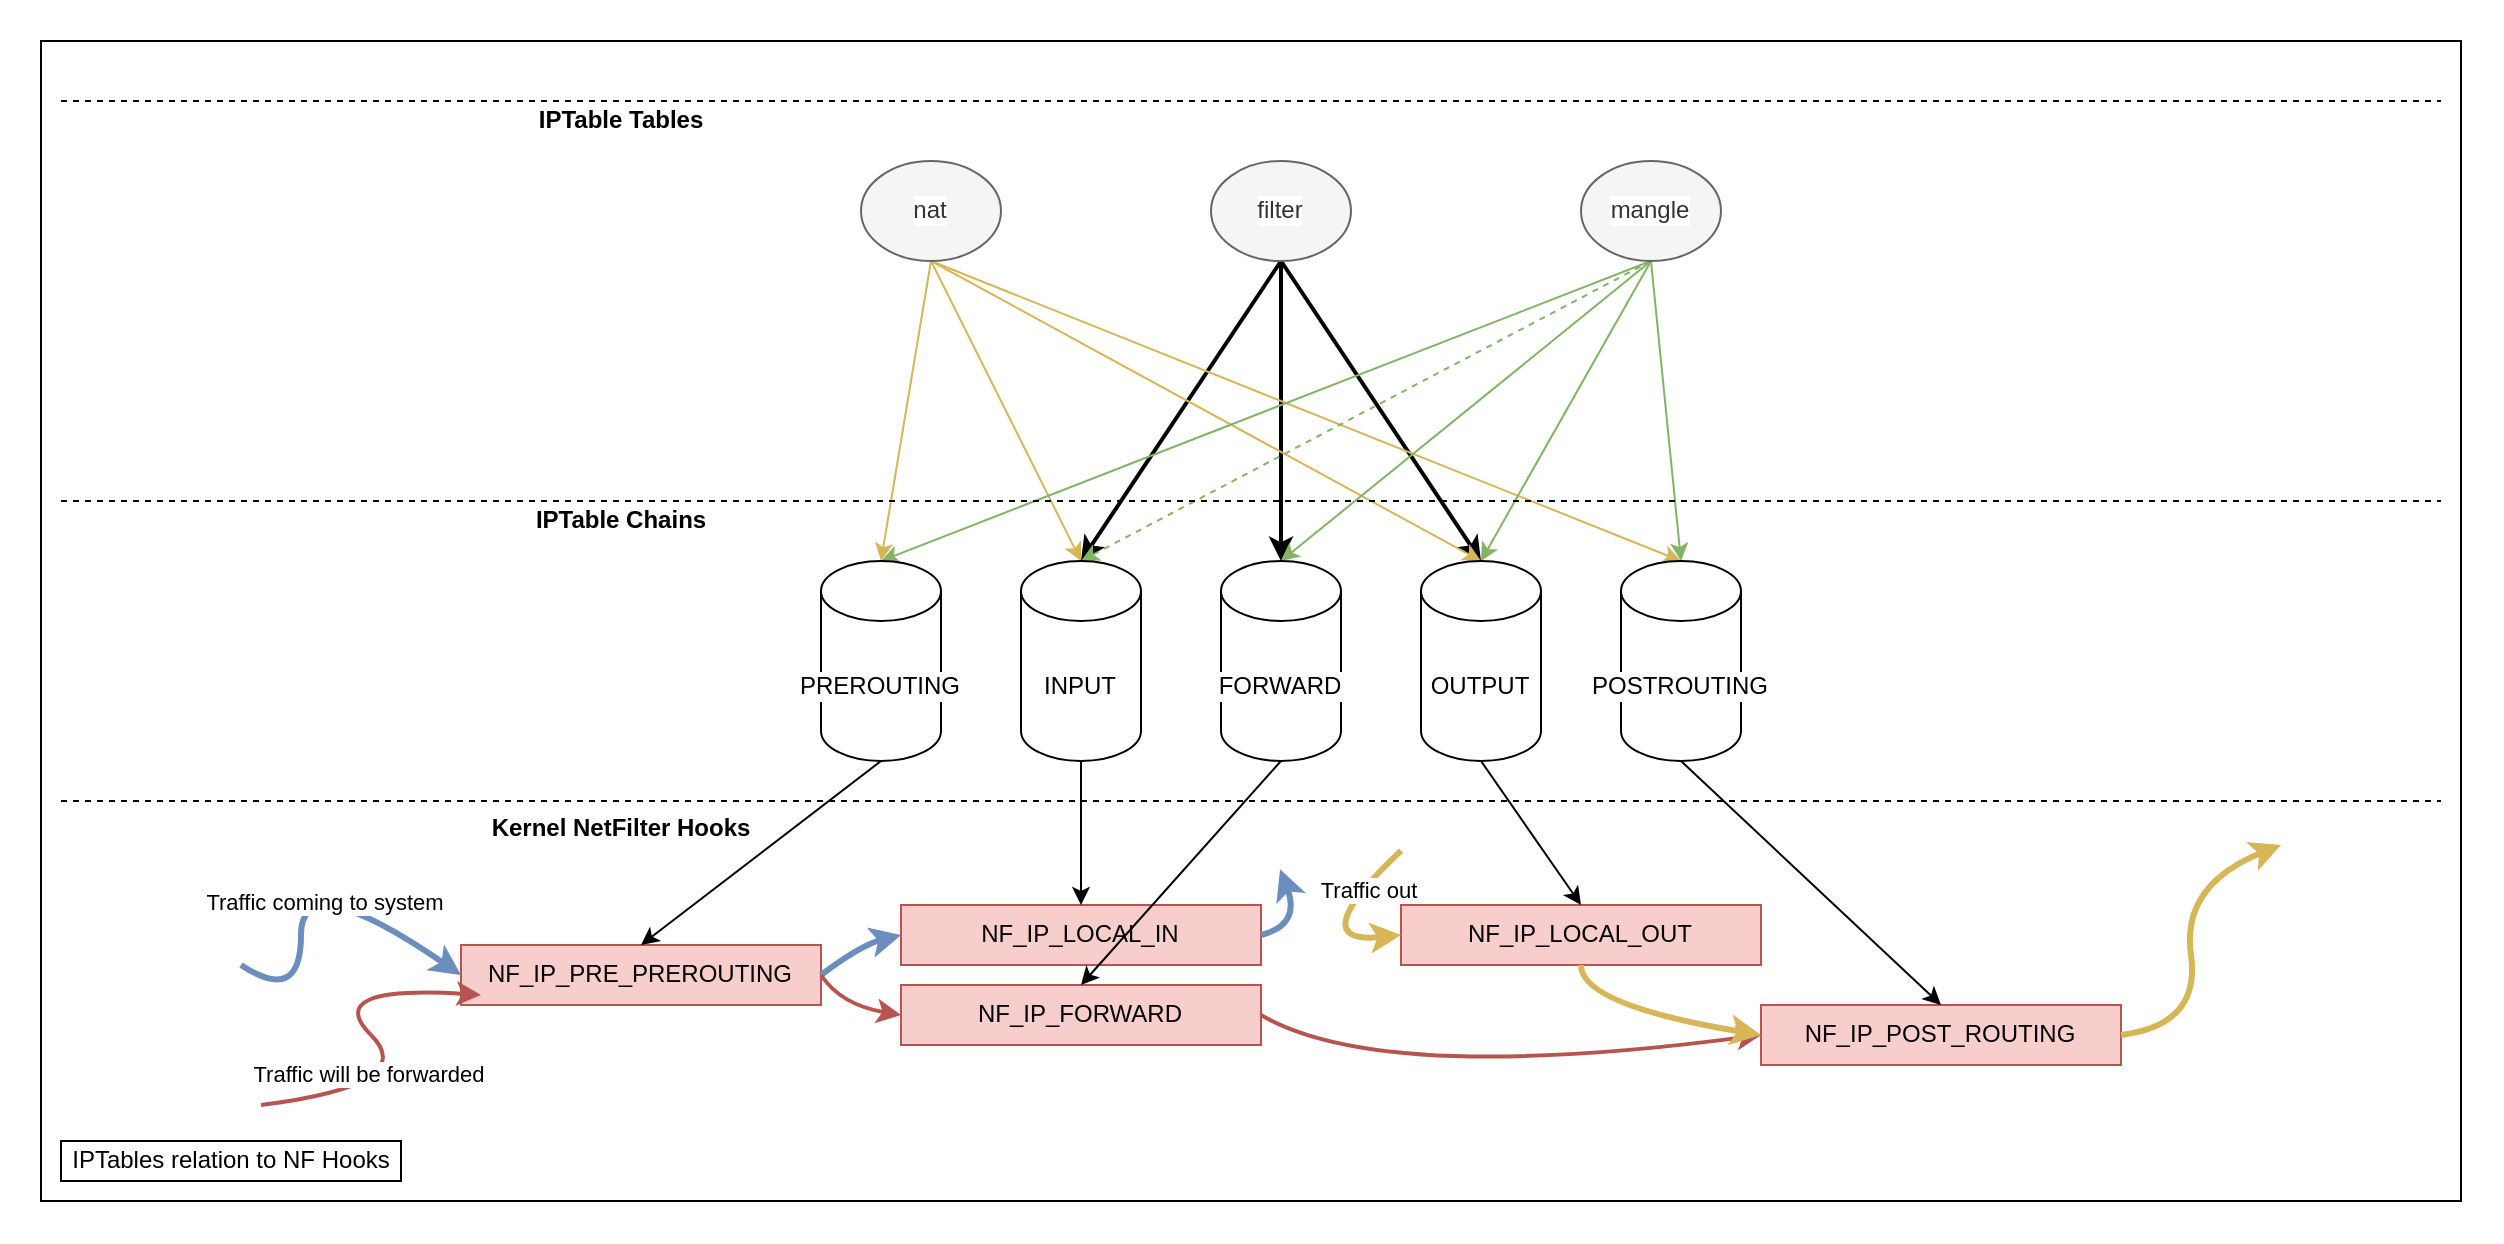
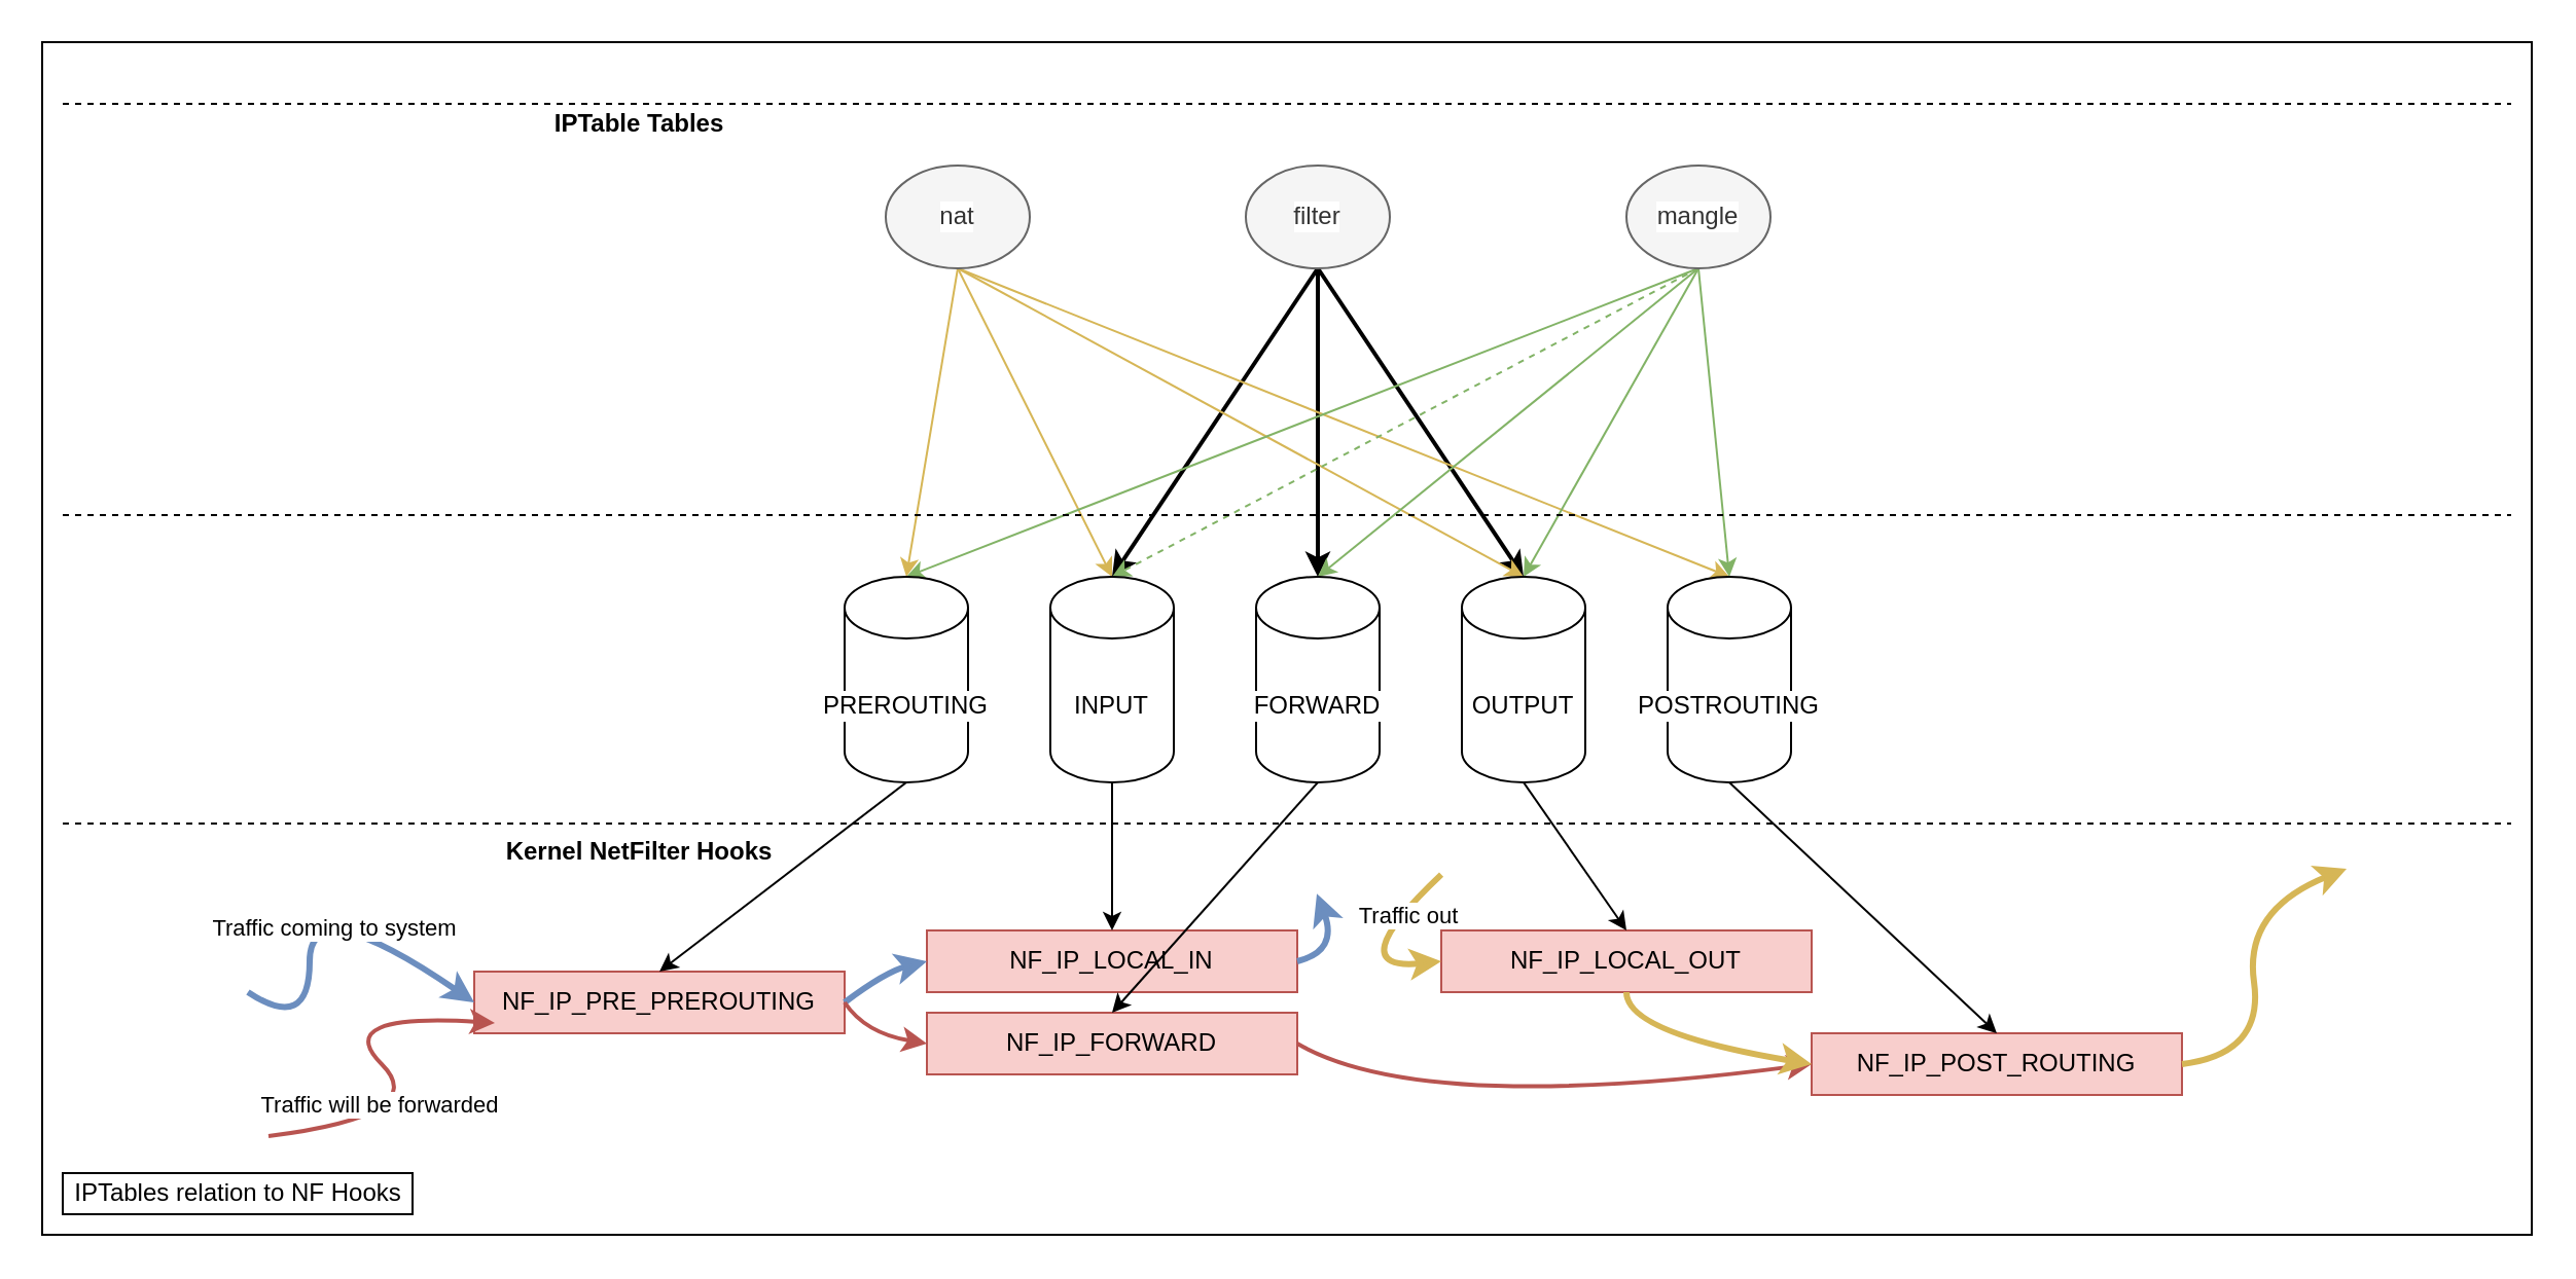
- <mxCell id="9" value="IPTable Chains" style="text;html=1;align=center;verticalAlign=middle;resizable=0;points=[];autosize=1;strokeColor=none;fillColor=none;fontStyle=1" vertex="1" parent="1"><mxGeometry x="260" y="250" width="100" height="20" as="geometry" /></mxCell>
